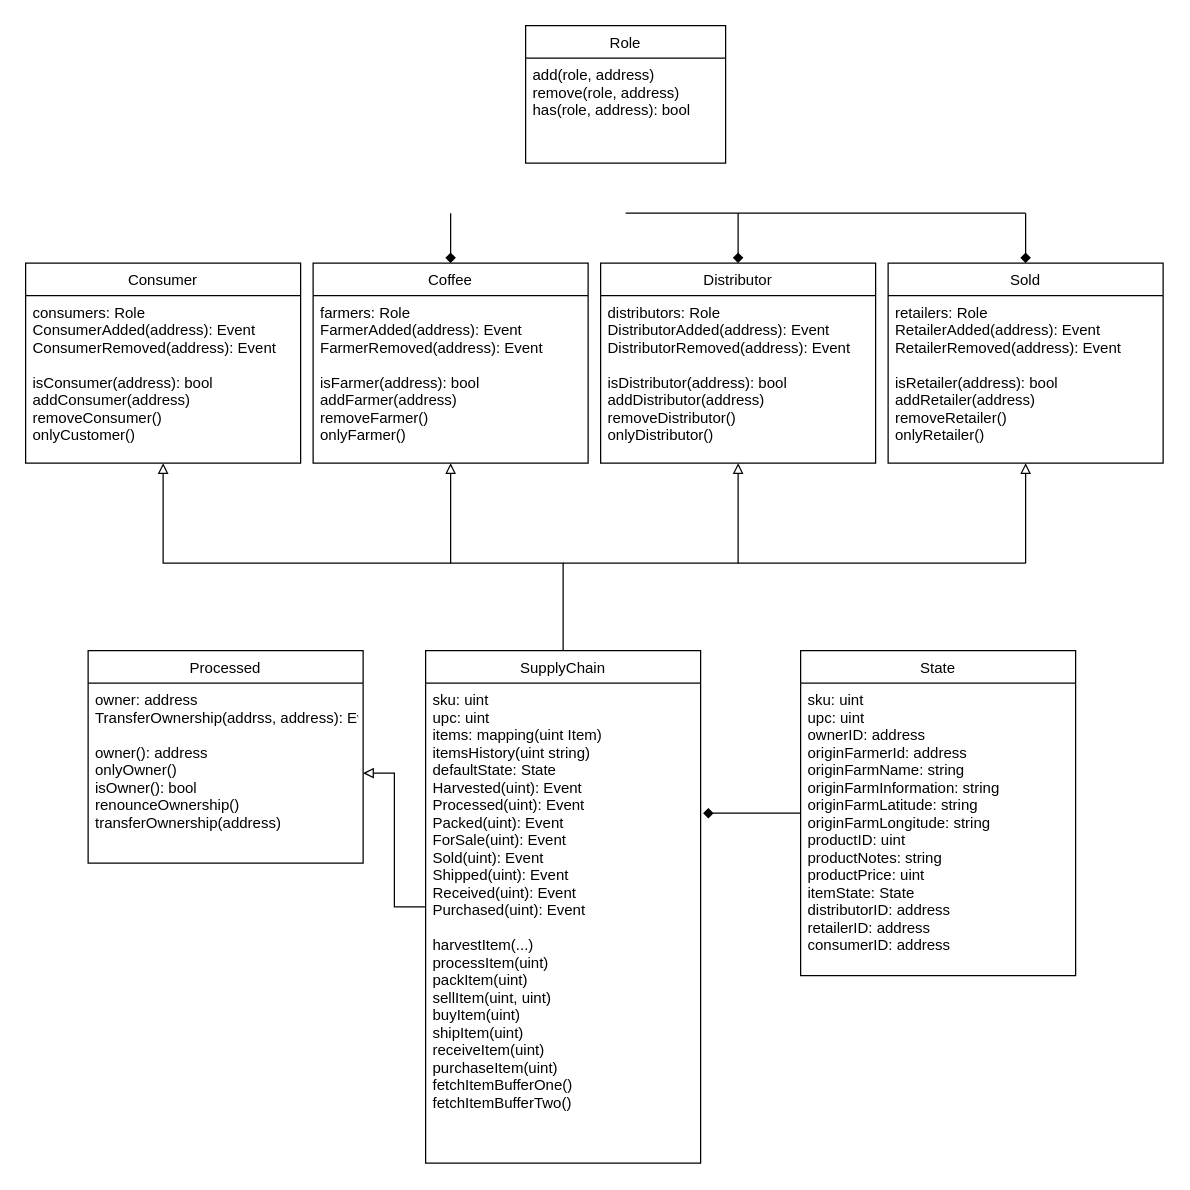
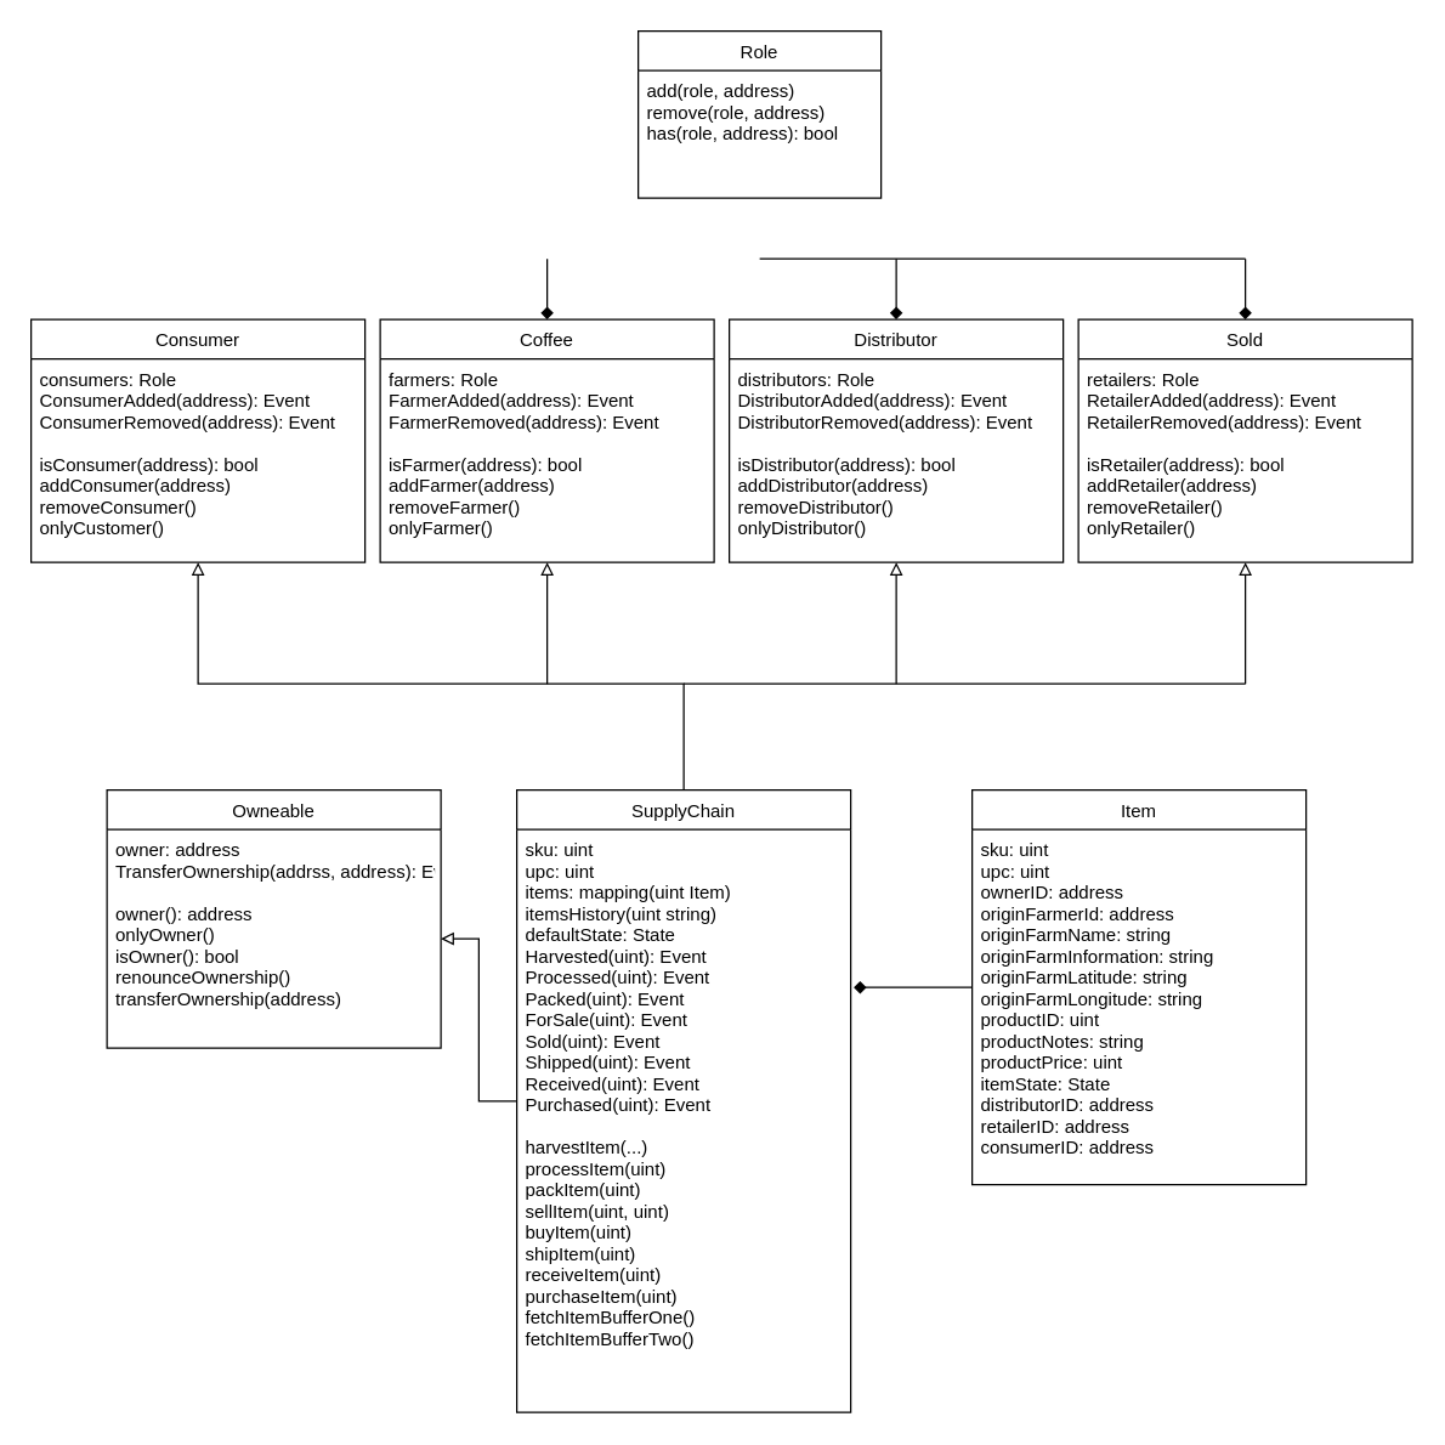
- <mxCell id="18" value="Processed" style="swimlane;fontStyle=0;align=center;verticalAlign=top;childLayout=stackLayout;horizontal=1;startSize=26;horizontalStack=0;resizeParent=1;resizeLast=0;collapsible=1;marginBottom=0;rounded=0;shadow=0;strokeWidth=1;" vertex="1" parent="1"><mxGeometry x="70" y="520" width="220" height="170" as="geometry"><mxRectangle x="130" y="380" width="160" height="26" as="alternateBounds" /></mxGeometry></mxCell>
+ <mxCell id="18" value="Owneable" style="swimlane;fontStyle=0;align=center;verticalAlign=top;childLayout=stackLayout;horizontal=1;startSize=26;horizontalStack=0;resizeParent=1;resizeLast=0;collapsible=1;marginBottom=0;rounded=0;shadow=0;strokeWidth=1;" vertex="1" parent="1"><mxGeometry x="70" y="520" width="220" height="170" as="geometry"><mxRectangle x="130" y="380" width="160" height="26" as="alternateBounds" /></mxGeometry></mxCell>
- <mxCell id="25" value="State" style="swimlane;fontStyle=0;align=center;verticalAlign=top;childLayout=stackLayout;horizontal=1;startSize=26;horizontalStack=0;resizeParent=1;resizeLast=0;collapsible=1;marginBottom=0;rounded=0;shadow=0;strokeWidth=1;" vertex="1" parent="1"><mxGeometry x="640" y="520" width="220" height="260" as="geometry"><mxRectangle x="130" y="380" width="160" height="26" as="alternateBounds" /></mxGeometry></mxCell>
+ <mxCell id="25" value="Item" style="swimlane;fontStyle=0;align=center;verticalAlign=top;childLayout=stackLayout;horizontal=1;startSize=26;horizontalStack=0;resizeParent=1;resizeLast=0;collapsible=1;marginBottom=0;rounded=0;shadow=0;strokeWidth=1;" vertex="1" parent="1"><mxGeometry x="640" y="520" width="220" height="260" as="geometry"><mxRectangle x="130" y="380" width="160" height="26" as="alternateBounds" /></mxGeometry></mxCell>
